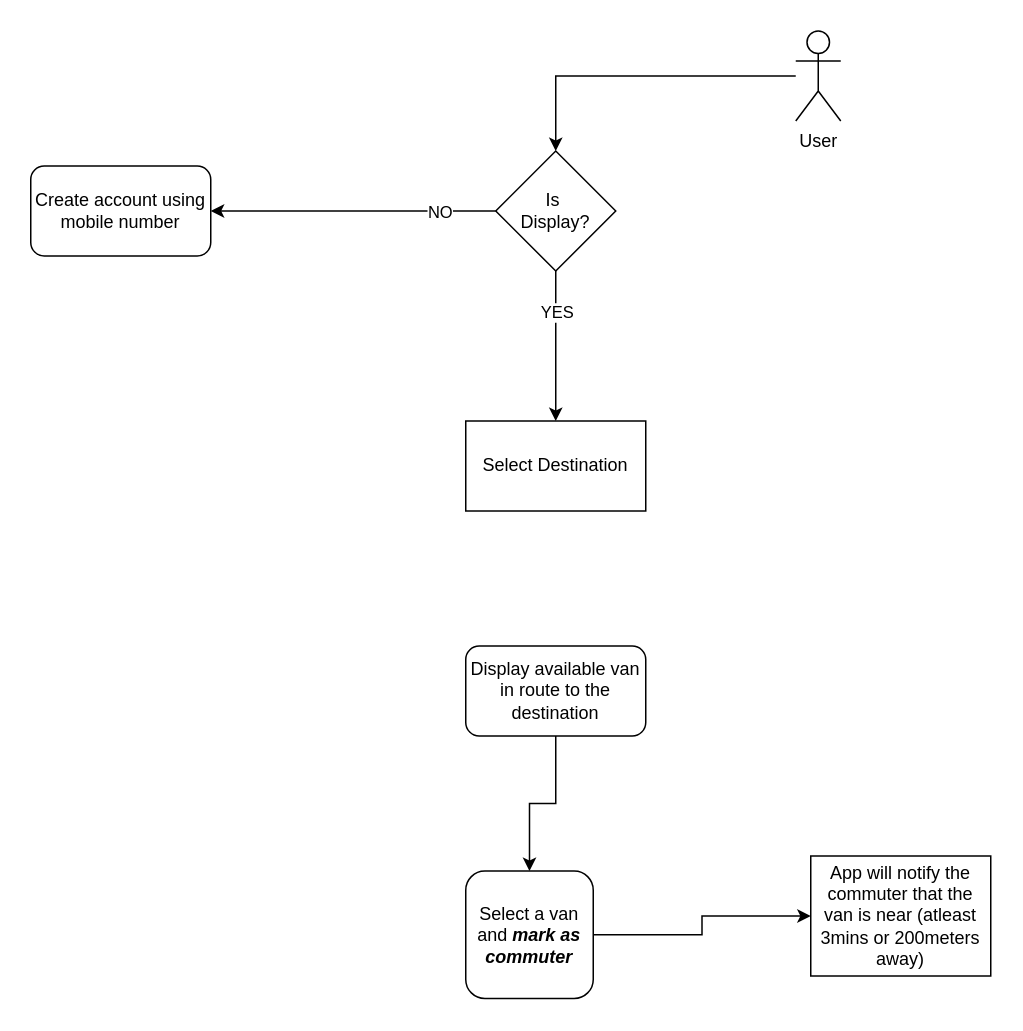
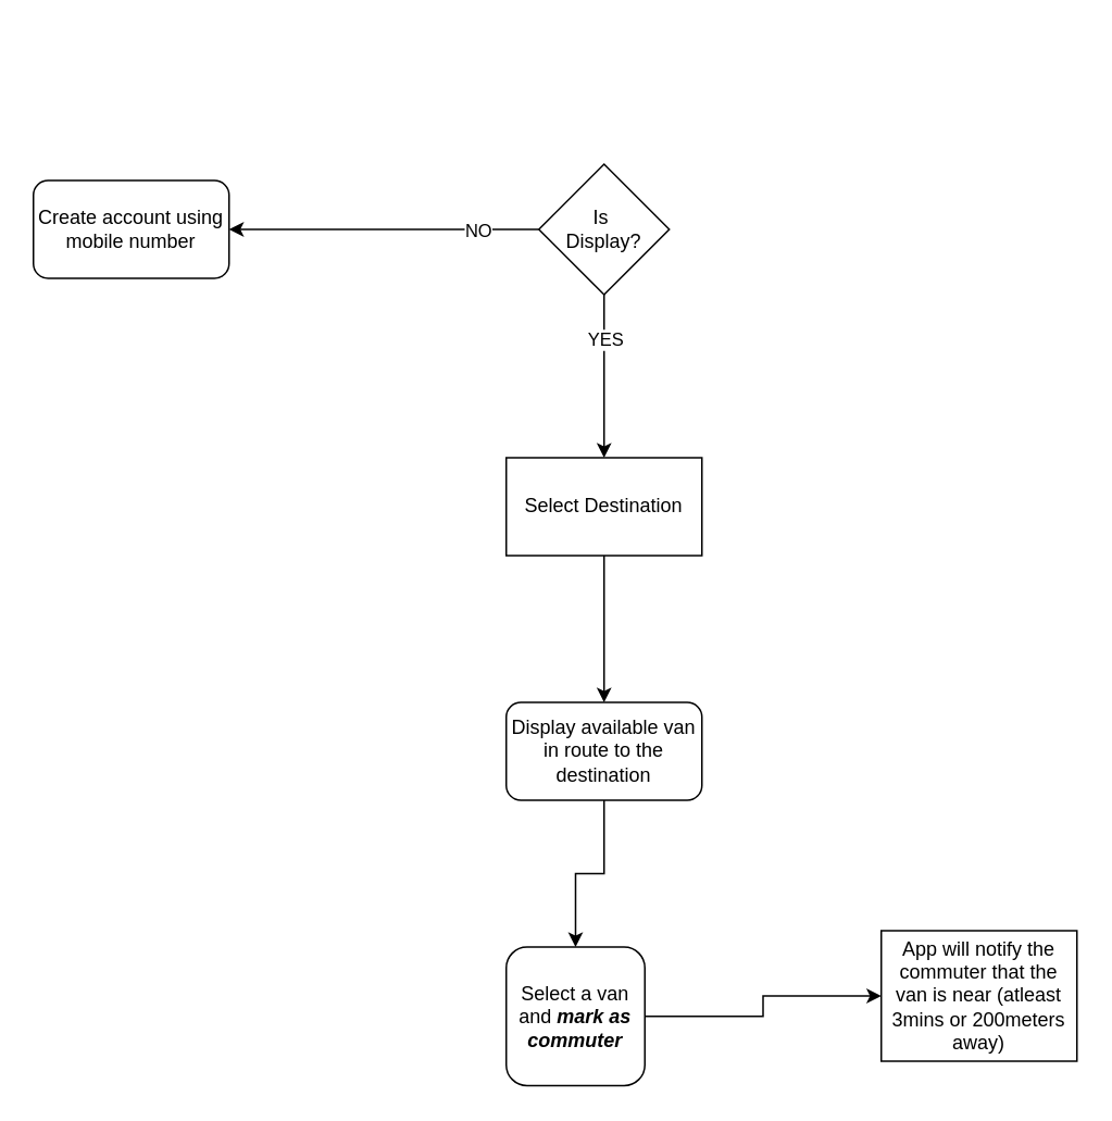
- <mxCell id="2" style="edgeStyle=orthogonalEdgeStyle;rounded=0;orthogonalLoop=1;jettySize=auto;html=1;entryX=0.5;entryY=0;entryDx=0;entryDy=0;" edge="1" parent="1" source="3" target="8"><mxGeometry relative="1" as="geometry" /></mxCell>
- <mxCell id="3" value="User" style="shape=umlActor;verticalLabelPosition=bottom;verticalAlign=top;html=1;outlineConnect=0;" vertex="1" parent="1"><mxGeometry x="530" y="20" width="30" height="60" as="geometry" /></mxCell>
+ <mxCell id="10" style="edgeStyle=orthogonalEdgeStyle;rounded=0;orthogonalLoop=1;jettySize=auto;html=1;" edge="1" parent="1" source="11" target="13"><mxGeometry relative="1" as="geometry" /></mxCell>
